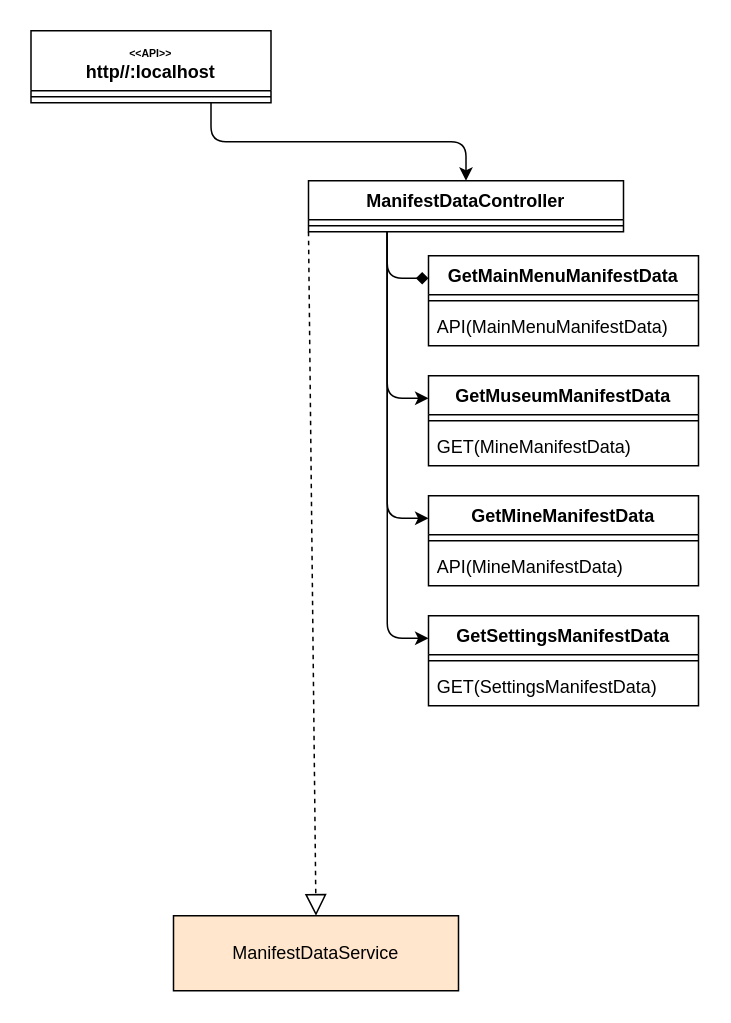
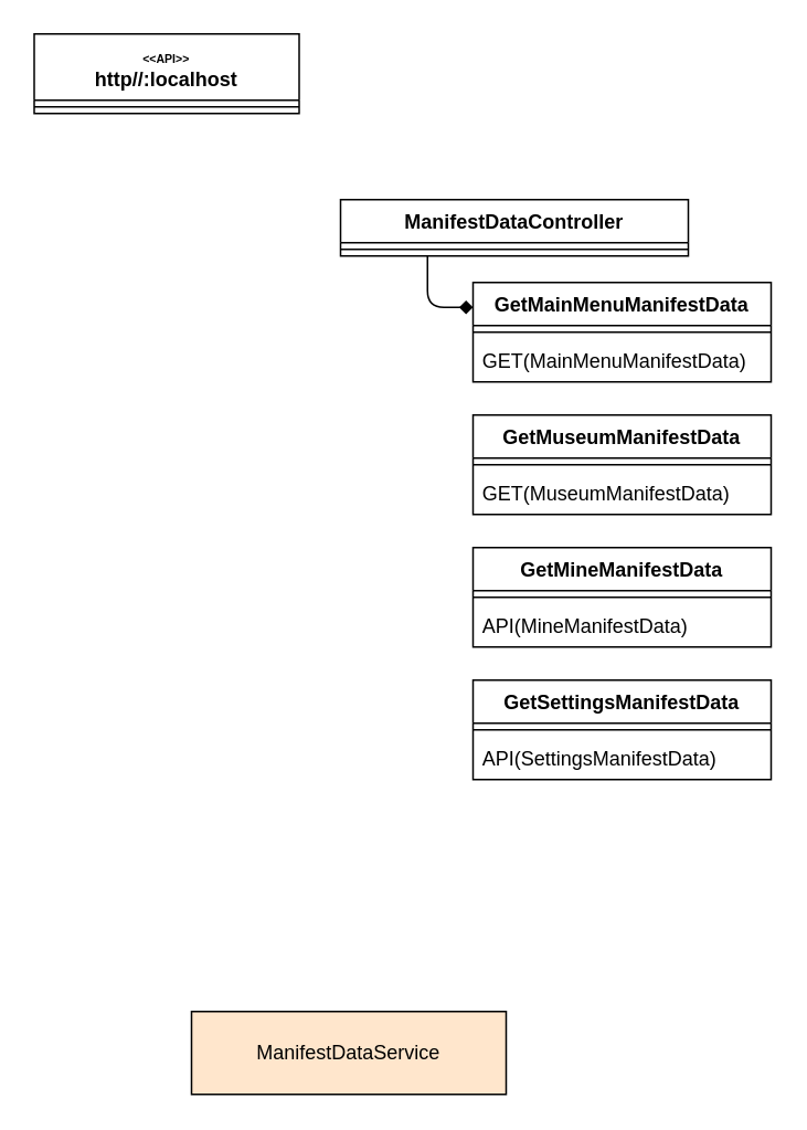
- <mxCell id="2" style="edgeStyle=orthogonalEdgeStyle;orthogonalLoop=1;jettySize=auto;html=1;exitX=0.75;exitY=1;exitDx=0;exitDy=0;entryX=0.5;entryY=0;entryDx=0;entryDy=0;" edge="1" parent="1" source="3" target="9"><mxGeometry relative="1" as="geometry" /></mxCell>
- <mxCell id="13" value="API(MainMenuManifestData)" style="text;strokeColor=none;fillColor=none;align=left;verticalAlign=top;spacingLeft=4;spacingRight=4;overflow=hidden;rotatable=0;points=[[0,0.5],[1,0.5]];portConstraint=eastwest;whiteSpace=wrap;html=1;" vertex="1" parent="11"><mxGeometry y="34" width="180" height="26" as="geometry" /></mxCell>
+ <mxCell id="13" value="GET(MainMenuManifestData)" style="text;strokeColor=none;fillColor=none;align=left;verticalAlign=top;spacingLeft=4;spacingRight=4;overflow=hidden;rotatable=0;points=[[0,0.5],[1,0.5]];portConstraint=eastwest;whiteSpace=wrap;html=1;" vertex="1" parent="11"><mxGeometry y="34" width="180" height="26" as="geometry" /></mxCell>
- <mxCell id="6" style="edgeStyle=orthogonalEdgeStyle;orthogonalLoop=1;jettySize=auto;html=1;exitX=0.25;exitY=1;exitDx=0;exitDy=0;entryX=0;entryY=0.25;entryDx=0;entryDy=0;" edge="1" parent="1" source="9" target="14"><mxGeometry relative="1" as="geometry" /></mxCell>
- <mxCell id="16" value="GET(MineManifestData)" style="text;strokeColor=none;fillColor=none;align=left;verticalAlign=top;spacingLeft=4;spacingRight=4;overflow=hidden;rotatable=0;points=[[0,0.5],[1,0.5]];portConstraint=eastwest;whiteSpace=wrap;html=1;" vertex="1" parent="14"><mxGeometry y="34" width="180" height="26" as="geometry" /></mxCell>
+ <mxCell id="16" value="GET(MuseumManifestData)" style="text;strokeColor=none;fillColor=none;align=left;verticalAlign=top;spacingLeft=4;spacingRight=4;overflow=hidden;rotatable=0;points=[[0,0.5],[1,0.5]];portConstraint=eastwest;whiteSpace=wrap;html=1;" vertex="1" parent="14"><mxGeometry y="34" width="180" height="26" as="geometry" /></mxCell>
- <mxCell id="7" style="edgeStyle=orthogonalEdgeStyle;orthogonalLoop=1;jettySize=auto;html=1;exitX=0.25;exitY=1;exitDx=0;exitDy=0;entryX=0;entryY=0.25;entryDx=0;entryDy=0;" edge="1" parent="1" source="9" target="17"><mxGeometry relative="1" as="geometry" /></mxCell>
- <mxCell id="23" value="" style="endArrow=block;dashed=1;endFill=0;endSize=12;html=1;rounded=0;exitX=0;exitY=1;exitDx=0;exitDy=0;entryX=0.5;entryY=0;entryDx=0;entryDy=0;" edge="1" parent="1" source="9" target="24"><mxGeometry width="160" relative="1" as="geometry"><mxPoint x="15" y="310" as="sourcePoint" /><mxPoint x="205" y="580" as="targetPoint" /></mxGeometry></mxCell>
- <mxCell id="8" style="edgeStyle=orthogonalEdgeStyle;orthogonalLoop=1;jettySize=auto;html=1;exitX=0.25;exitY=1;exitDx=0;exitDy=0;entryX=0;entryY=0.25;entryDx=0;entryDy=0;" edge="1" parent="1" source="9" target="20"><mxGeometry relative="1" as="geometry" /></mxCell>
- <mxCell id="22" value="GET(SettingsManifestData)" style="text;strokeColor=none;fillColor=none;align=left;verticalAlign=top;spacingLeft=4;spacingRight=4;overflow=hidden;rotatable=0;points=[[0,0.5],[1,0.5]];portConstraint=eastwest;whiteSpace=wrap;html=1;" vertex="1" parent="20"><mxGeometry y="34" width="180" height="26" as="geometry" /></mxCell>
+ <mxCell id="22" value="API(SettingsManifestData)" style="text;strokeColor=none;fillColor=none;align=left;verticalAlign=top;spacingLeft=4;spacingRight=4;overflow=hidden;rotatable=0;points=[[0,0.5],[1,0.5]];portConstraint=eastwest;whiteSpace=wrap;html=1;" vertex="1" parent="20"><mxGeometry y="34" width="180" height="26" as="geometry" /></mxCell>
